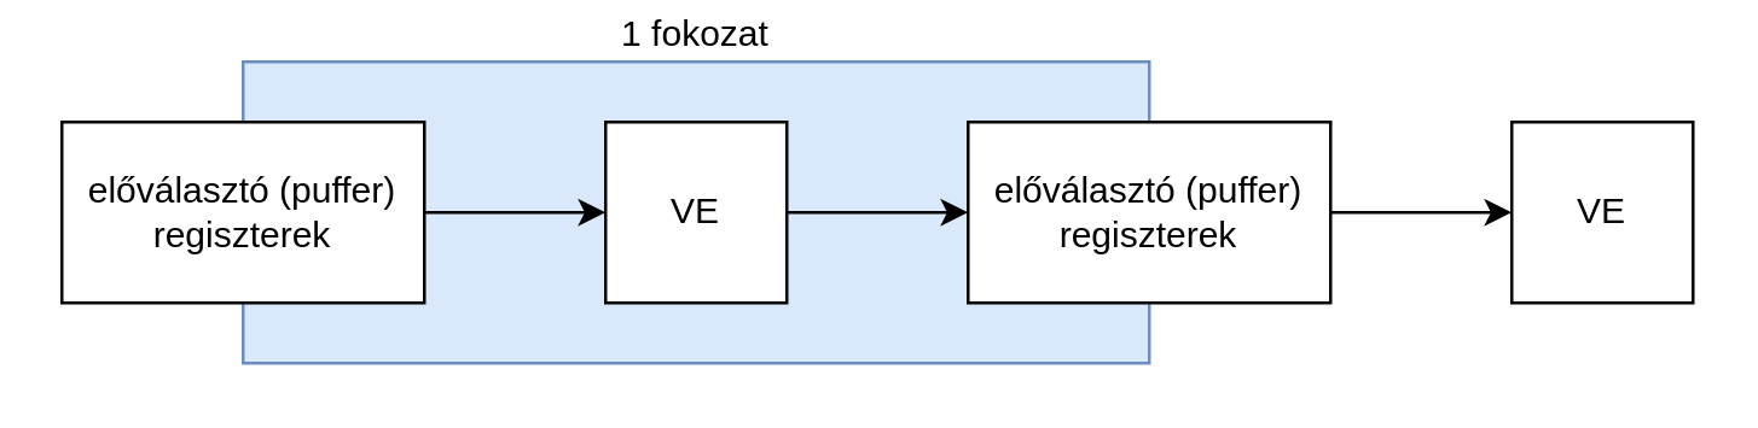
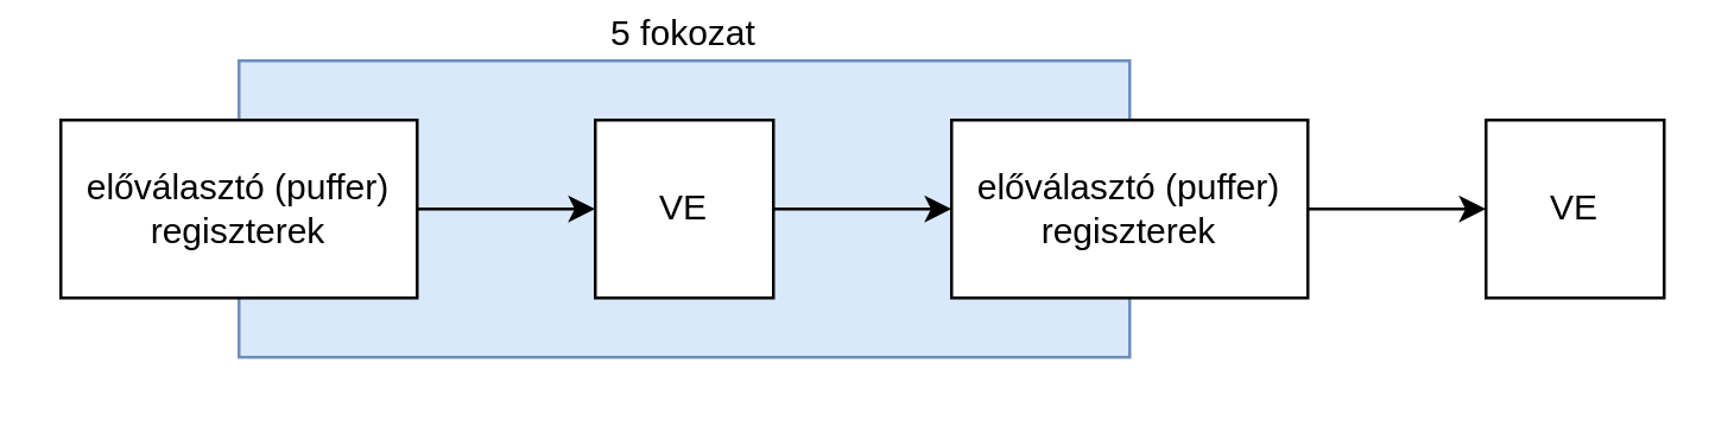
- <mxCell id="2" value="1 fokozat" style="rounded=0;whiteSpace=wrap;html=1;fillColor=#dae8fc;strokeColor=#6c8ebf;labelPosition=center;verticalLabelPosition=top;align=center;verticalAlign=bottom;" vertex="1" parent="1"><mxGeometry x="80" y="20" width="300" height="100" as="geometry" /></mxCell>
+ <mxCell id="2" value="5 fokozat" style="rounded=0;whiteSpace=wrap;html=1;fillColor=#dae8fc;strokeColor=#6c8ebf;labelPosition=center;verticalLabelPosition=top;align=center;verticalAlign=bottom;" vertex="1" parent="1"><mxGeometry x="80" y="20" width="300" height="100" as="geometry" /></mxCell>
